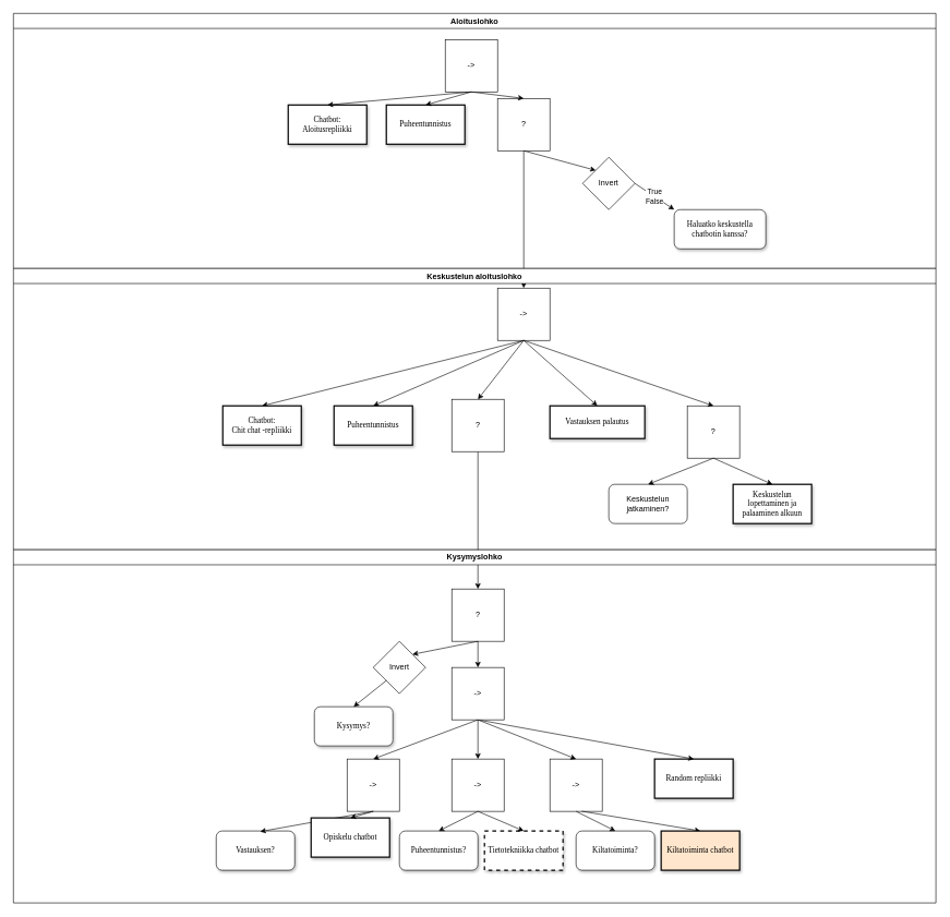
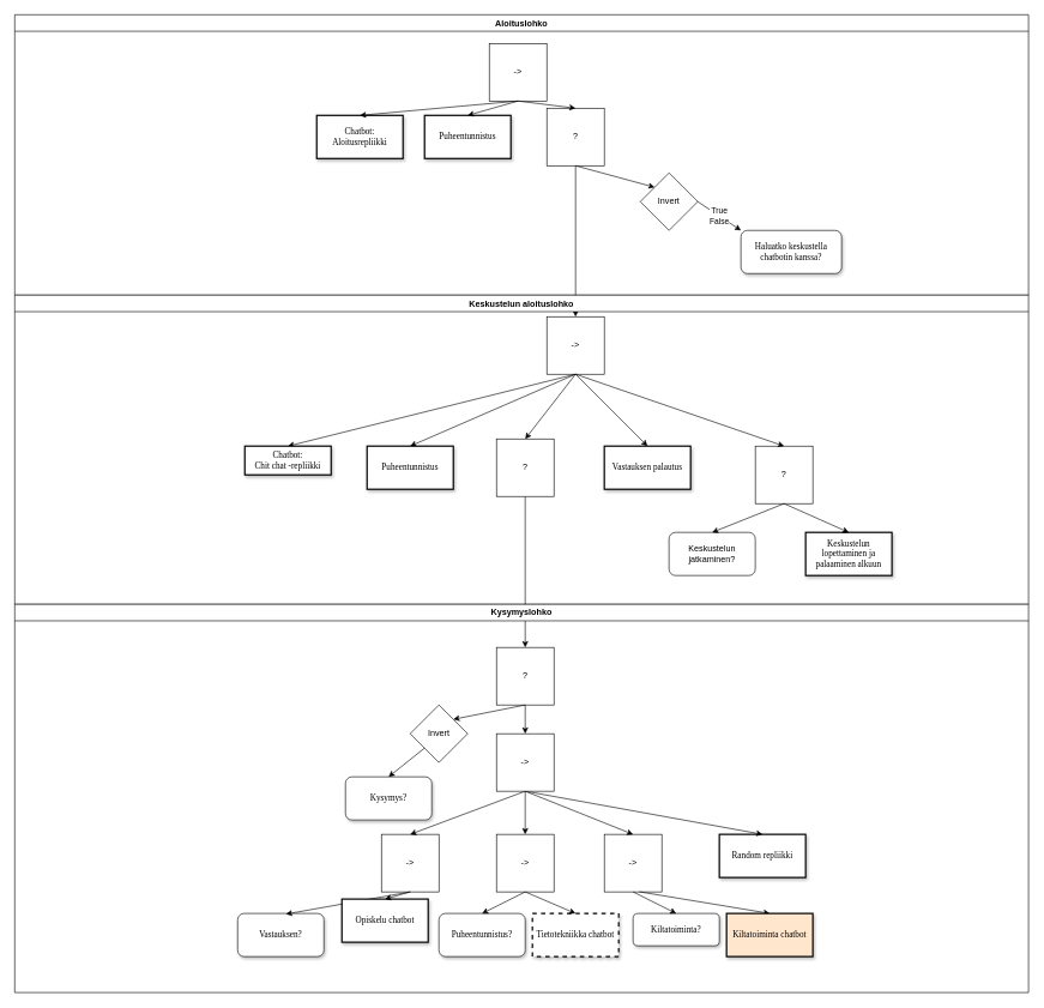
- <mxCell id="58" value="&lt;span&gt;Vastauksen palautus&lt;/span&gt;" style="whiteSpace=wrap;html=1;rounded=0;shadow=1;labelBackgroundColor=none;strokeWidth=2;fontFamily=Verdana;fontSize=12;align=center;" vertex="1" parent="55"><mxGeometry x="820" y="210" width="145" height="50" as="geometry" /></mxCell>
+ <mxCell id="58" value="&lt;span&gt;Vastauksen palautus&lt;/span&gt;" style="whiteSpace=wrap;html=1;rounded=0;shadow=1;labelBackgroundColor=none;strokeWidth=2;fontFamily=Verdana;fontSize=12;align=center;" vertex="1" parent="55"><mxGeometry x="820" y="210" width="120" height="60" as="geometry" /></mxCell>
- <mxCell id="59" value="Chatbot:&lt;br&gt;Chit chat -repliikki" style="whiteSpace=wrap;html=1;rounded=0;shadow=1;labelBackgroundColor=none;strokeWidth=2;fontFamily=Verdana;fontSize=12;align=center;" vertex="1" parent="55"><mxGeometry x="320" y="210" width="120" height="60" as="geometry" /></mxCell>
+ <mxCell id="59" value="Chatbot:&lt;br&gt;Chit chat -repliikki" style="whiteSpace=wrap;html=1;rounded=0;shadow=1;labelBackgroundColor=none;strokeWidth=2;fontFamily=Verdana;fontSize=12;align=center;" vertex="1" parent="55"><mxGeometry x="320" y="210" width="120" height="40" as="geometry" /></mxCell>
- <mxCell id="7" value="&lt;span&gt;Kiltatoiminta?&lt;/span&gt;" style="whiteSpace=wrap;html=1;rounded=1;shadow=1;labelBackgroundColor=none;strokeWidth=1;fontFamily=Verdana;fontSize=12;align=center;" vertex="1" parent="2"><mxGeometry x="860" y="1250" width="120" height="60" as="geometry" /></mxCell>
+ <mxCell id="7" value="&lt;span&gt;Kiltatoiminta?&lt;/span&gt;" style="whiteSpace=wrap;html=1;rounded=1;shadow=1;labelBackgroundColor=none;strokeWidth=1;fontFamily=Verdana;fontSize=12;align=center;" vertex="1" parent="2"><mxGeometry x="860" y="1250" width="120" height="45" as="geometry" /></mxCell>
